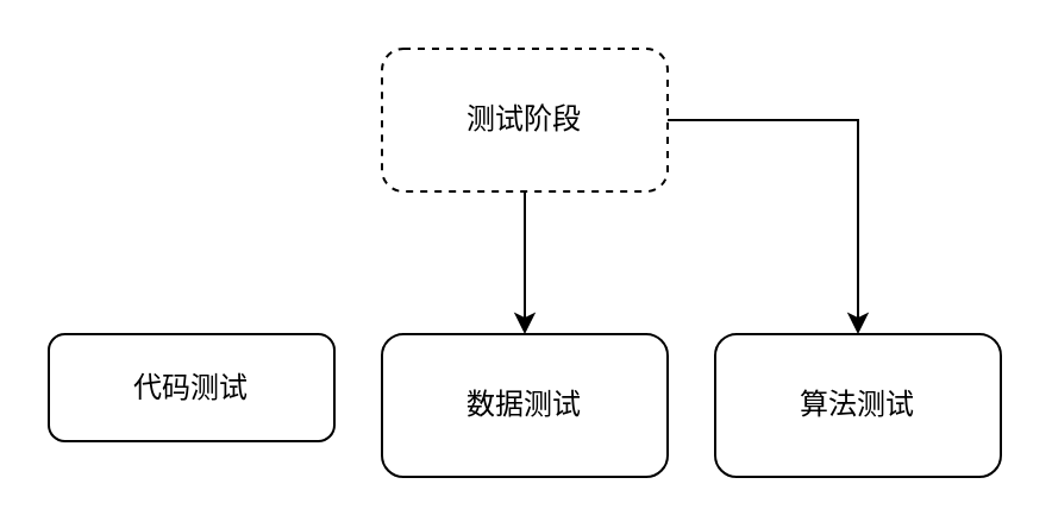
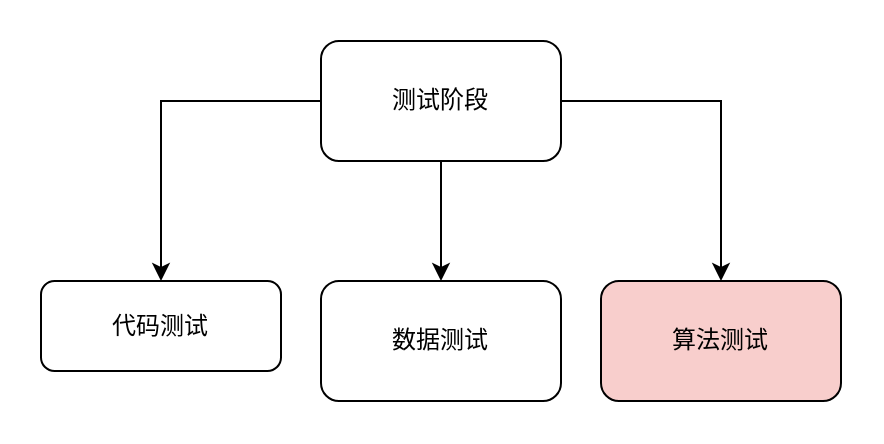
- <mxCell id="5" value="测试阶段" style="rounded=1;whiteSpace=wrap;html=1;dashed=1;" vertex="1" parent="1"><mxGeometry x="160" y="20" width="120" height="60" as="geometry" /></mxCell>
+ <mxCell id="5" value="测试阶段" style="rounded=1;whiteSpace=wrap;html=1;" vertex="1" parent="1"><mxGeometry x="160" y="20" width="120" height="60" as="geometry" /></mxCell>
+ <mxCell id="4" style="edgeStyle=orthogonalEdgeStyle;rounded=0;orthogonalLoop=1;jettySize=auto;html=1;entryX=0.5;entryY=0;entryDx=0;entryDy=0;" edge="1" parent="1" source="5" target="8"><mxGeometry relative="1" as="geometry" /></mxCell>
- <mxCell id="7" value="算法测试" style="rounded=1;whiteSpace=wrap;html=1;" vertex="1" parent="1"><mxGeometry x="300" y="140" width="120" height="60" as="geometry" /></mxCell>
+ <mxCell id="7" value="算法测试" style="rounded=1;whiteSpace=wrap;html=1;fillColor=#f8cecc;" vertex="1" parent="1"><mxGeometry x="300" y="140" width="120" height="60" as="geometry" /></mxCell>
